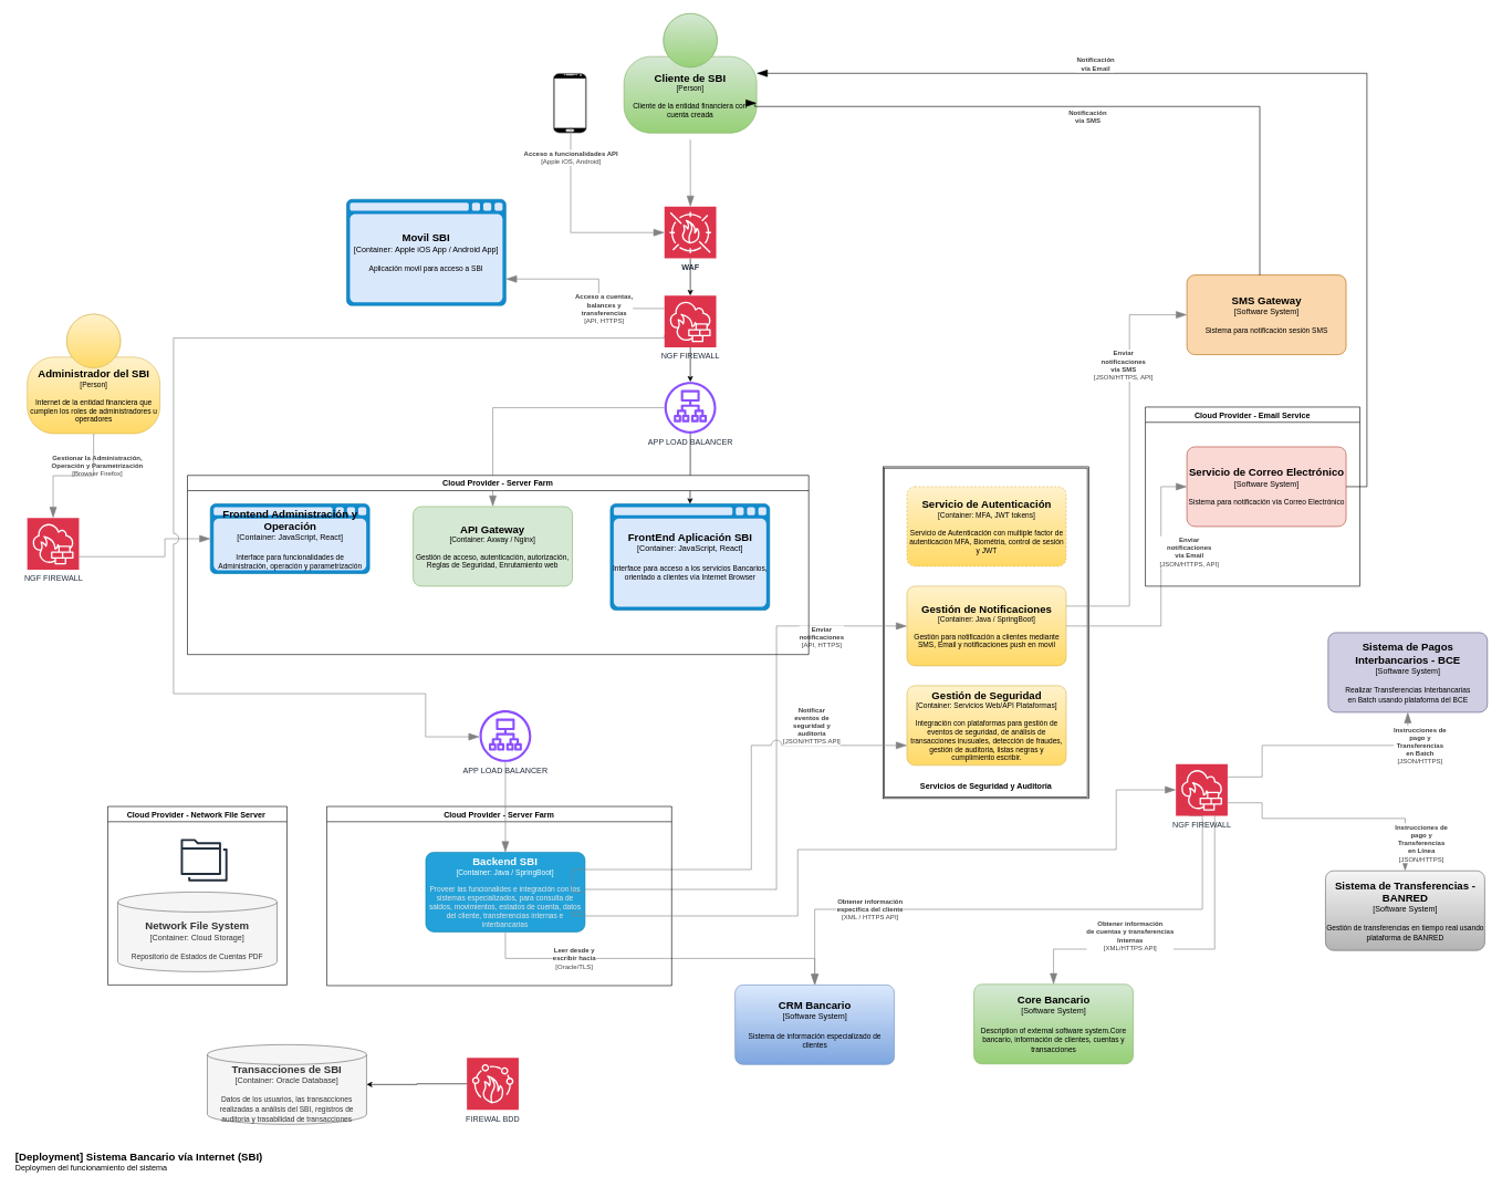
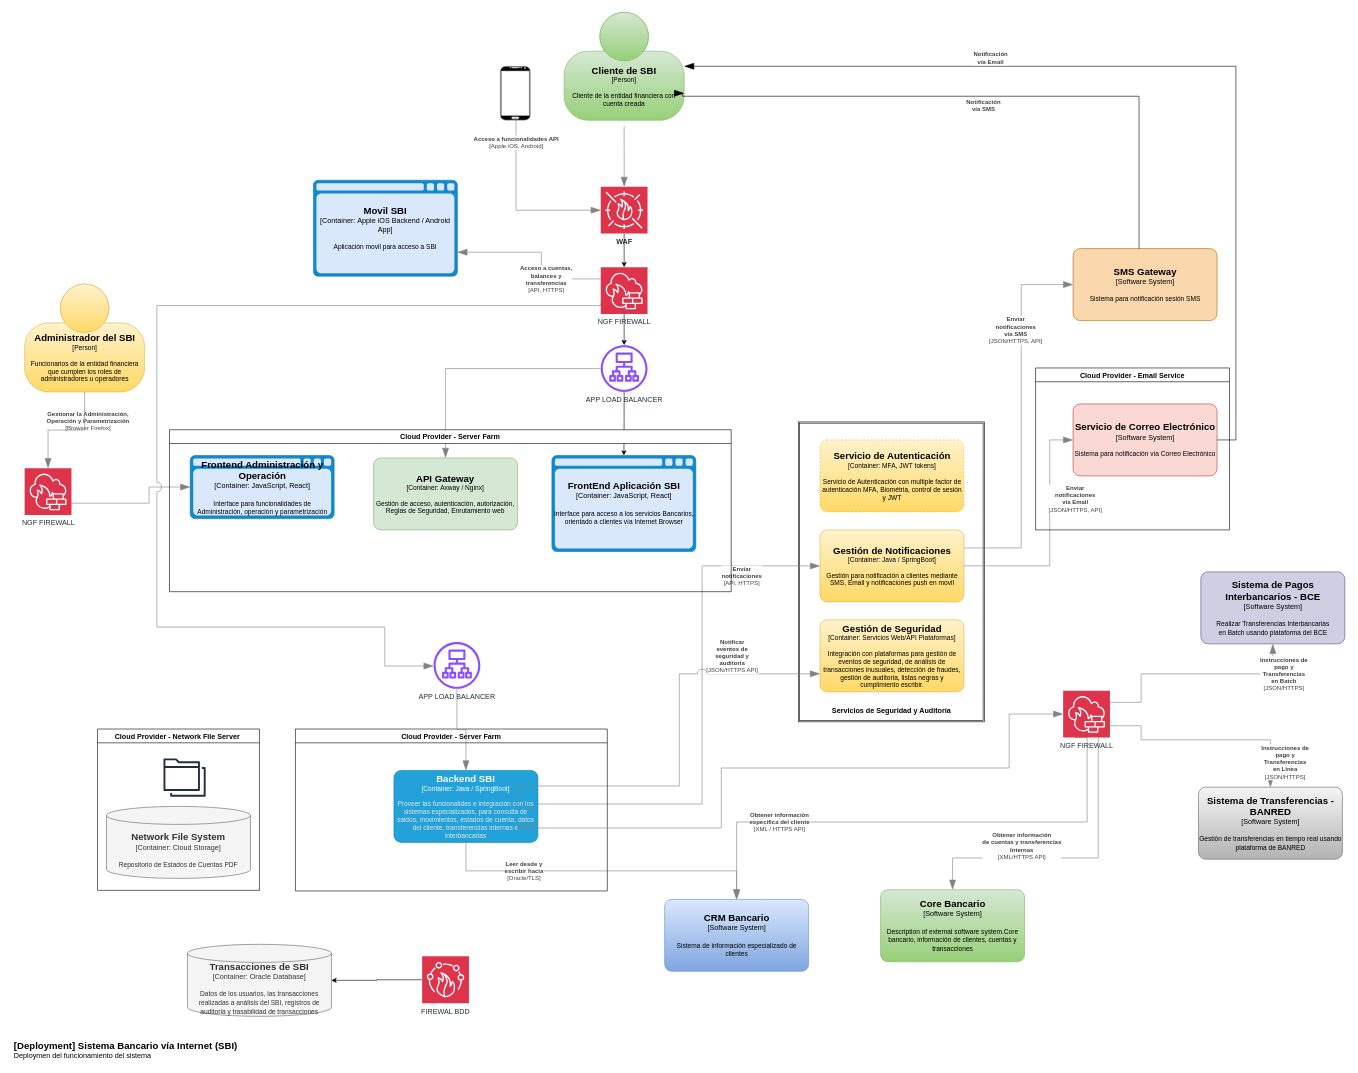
- <mxCell id="33" value="&lt;font style=&quot;font-size: 16px&quot;&gt;&lt;b&gt;Movil SBI&lt;/b&gt;&lt;/font&gt;&lt;div&gt;[Container:&amp;nbsp;Apple iOS App / Android App]&lt;/div&gt;&lt;br&gt;&lt;div&gt;&lt;font style=&quot;font-size: 11px&quot;&gt;&lt;font&gt;Aplicación movil para acceso a SBI&lt;/font&gt;&lt;/font&gt;&lt;/div&gt;" style="shape=mxgraph.c4.webBrowserContainer2;whiteSpace=wrap;html=1;boundedLbl=1;rounded=0;labelBackgroundColor=none;strokeColor=#118ACD;fillColor=#dae8fc;strokeColor=#118ACD;strokeColor2=#0E7DAD;fontSize=12;fontColor=default;align=center;metaEdit=1;points=[[0.5,0,0],[1,0.25,0],[1,0.5,0],[1,0.75,0],[0.5,1,0],[0,0.75,0],[0,0.5,0],[0,0.25,0]];resizable=0;verticalAlign=middle;fontFamily=Helvetica;gradientColor=#7ea6e0;" parent="1" vertex="1"><mxGeometry x="522" y="300" width="240" height="160" as="geometry" /></mxCell>
+ <mxCell id="33" value="&lt;font style=&quot;font-size: 16px&quot;&gt;&lt;b&gt;Movil SBI&lt;/b&gt;&lt;/font&gt;&lt;div&gt;[Container:&amp;nbsp;Apple iOS Backend / Android App]&lt;/div&gt;&lt;br&gt;&lt;div&gt;&lt;font style=&quot;font-size: 11px&quot;&gt;&lt;font&gt;Aplicación movil para acceso a SBI&lt;/font&gt;&lt;/font&gt;&lt;/div&gt;" style="shape=mxgraph.c4.webBrowserContainer2;whiteSpace=wrap;html=1;boundedLbl=1;rounded=0;labelBackgroundColor=none;strokeColor=#118ACD;fillColor=#dae8fc;strokeColor=#118ACD;strokeColor2=#0E7DAD;fontSize=12;fontColor=default;align=center;metaEdit=1;points=[[0.5,0,0],[1,0.25,0],[1,0.5,0],[1,0.75,0],[0.5,1,0],[0,0.75,0],[0,0.5,0],[0,0.25,0]];resizable=0;verticalAlign=middle;fontFamily=Helvetica;gradientColor=#7ea6e0;" parent="1" vertex="1"><mxGeometry x="522" y="300" width="240" height="160" as="geometry" /></mxCell>
- <mxCell id="4" value="&lt;font style=&quot;font-size: 16px&quot;&gt;&lt;b&gt;Administrador del SBI&lt;/b&gt;&lt;/font&gt;&lt;div&gt;[Person]&lt;/div&gt;&lt;br&gt;&lt;div&gt;&lt;font style=&quot;font-size: 11px&quot;&gt;&lt;font&gt;Internet de la entidad financiera que cumplen los roles de administradores u operadores&lt;/font&gt;&lt;/font&gt;&lt;/div&gt;" style="html=1;fontSize=11;dashed=0;whiteSpace=wrap;fillColor=#fff2cc;strokeColor=#d6b656;shape=mxgraph.c4.person2;align=center;metaEdit=1;points=[[0.5,0,0],[1,0.5,0],[1,0.75,0],[0.75,1,0],[0.5,1,0],[0.25,1,0],[0,0.75,0],[0,0.5,0]];resizable=0;gradientColor=#ffd966;fontColor=default;" parent="1" vertex="1"><mxGeometry x="40.54" y="473" width="200" height="180" as="geometry" /></mxCell>
+ <mxCell id="4" value="&lt;font style=&quot;font-size: 16px&quot;&gt;&lt;b&gt;Administrador del SBI&lt;/b&gt;&lt;/font&gt;&lt;div&gt;[Person]&lt;/div&gt;&lt;br&gt;&lt;div&gt;&lt;font style=&quot;font-size: 11px&quot;&gt;&lt;font&gt;Funcionarios de la entidad financiera que cumplen los roles de administradores u operadores&lt;/font&gt;&lt;/font&gt;&lt;/div&gt;" style="html=1;fontSize=11;dashed=0;whiteSpace=wrap;fillColor=#fff2cc;strokeColor=#d6b656;shape=mxgraph.c4.person2;align=center;metaEdit=1;points=[[0.5,0,0],[1,0.5,0],[1,0.75,0],[0.75,1,0],[0.5,1,0],[0.25,1,0],[0,0.75,0],[0,0.5,0]];resizable=0;gradientColor=#ffd966;fontColor=default;" parent="1" vertex="1"><mxGeometry x="40.54" y="473" width="200" height="180" as="geometry" /></mxCell>
- <mxCell id="27" value="&lt;font style=&quot;font-size: 16px&quot;&gt;&lt;b&gt;Backend SBI&lt;/b&gt;&lt;/font&gt;&lt;div&gt;[Container: Java / SpringBoot]&lt;/div&gt;&lt;br&gt;&lt;div&gt;&lt;font style=&quot;font-size: 11px&quot;&gt;&lt;font color=&quot;#E6E6E6&quot;&gt;Proveer las funcionalides e integración con los sistemas especializados, para consulta de saldos, movimientos, estados de cuenta, datos del cliente, transferencias internas e interbancarias&lt;/font&gt;&lt;/div&gt;" style="rounded=1;whiteSpace=wrap;html=1;fontSize=11;labelBackgroundColor=none;fillColor=#23A2D9;fontColor=#ffffff;align=center;arcSize=10;strokeColor=#0E7DAD;metaEdit=1;resizable=0;points=[[0.25,0,0],[0.5,0,0],[0.75,0,0],[1,0.25,0],[1,0.5,0],[1,0.75,0],[0.75,1,0],[0.5,1,0],[0.25,1,0],[0,0.75,0],[0,0.5,0],[0,0.25,0]];container=0;" parent="1" vertex="1"><mxGeometry x="641.27" y="1284" width="240" height="120" as="geometry" /></mxCell>
+ <mxCell id="27" value="&lt;font style=&quot;font-size: 16px&quot;&gt;&lt;b&gt;Backend SBI&lt;/b&gt;&lt;/font&gt;&lt;div&gt;[Container: Java / SpringBoot]&lt;/div&gt;&lt;br&gt;&lt;div&gt;&lt;font style=&quot;font-size: 11px&quot;&gt;&lt;font color=&quot;#E6E6E6&quot;&gt;Proveer las funcionalides e integración con los sistemas especializados, para consulta de saldos, movimientos, estados de cuenta, datos del cliente, transferencias internas e interbancarias&lt;/font&gt;&lt;/div&gt;" style="rounded=1;whiteSpace=wrap;html=1;fontSize=11;labelBackgroundColor=none;fillColor=#23A2D9;fontColor=#ffffff;align=center;arcSize=10;strokeColor=#0E7DAD;metaEdit=1;resizable=0;points=[[0.25,0,0],[0.5,0,0],[0.75,0,0],[1,0.25,0],[1,0.5,0],[1,0.75,0],[0.75,1,0],[0.5,1,0],[0.25,1,0],[0,0.75,0],[0,0.5,0],[0,0.25,0]];container=0;" parent="1" vertex="1"><mxGeometry x="656.27" y="1284" width="240" height="120" as="geometry" /></mxCell>
- <mxCell id="8" value="&lt;font style=&quot;font-size: 16px&quot;&gt;&lt;b&gt;CRM Bancario&lt;/b&gt;&lt;/font&gt;&lt;div&gt;[Software System]&lt;/div&gt;&lt;br&gt;&lt;div&gt;&lt;font style=&quot;font-size: 11px&quot;&gt;&lt;font&gt;Sistema de información especializado de clientes&lt;/font&gt;&lt;/font&gt;&lt;/div&gt;" style="rounded=1;whiteSpace=wrap;html=1;labelBackgroundColor=none;fillColor=#dae8fc;align=center;arcSize=10;strokeColor=#6c8ebf;metaEdit=1;resizable=0;points=[[0.25,0,0],[0.5,0,0],[0.75,0,0],[1,0.25,0],[1,0.5,0],[1,0.75,0],[0.75,1,0],[0.5,1,0],[0.25,1,0],[0,0.75,0],[0,0.5,0],[0,0.25,0]];gradientColor=#7ea6e0;fontColor=default;" parent="1" vertex="1"><mxGeometry x="1107.58" y="1484" width="240" height="120" as="geometry" /></mxCell>
+ <mxCell id="8" value="&lt;font style=&quot;font-size: 16px&quot;&gt;&lt;b&gt;CRM Bancario&lt;/b&gt;&lt;/font&gt;&lt;div&gt;[Software System]&lt;/div&gt;&lt;br&gt;&lt;div&gt;&lt;font style=&quot;font-size: 11px&quot;&gt;&lt;font&gt;Sistema de información especializado de clientes&lt;/font&gt;&lt;/font&gt;&lt;/div&gt;" style="rounded=1;whiteSpace=wrap;html=1;labelBackgroundColor=none;fillColor=#dae8fc;align=center;arcSize=10;strokeColor=#6c8ebf;metaEdit=1;resizable=0;points=[[0.25,0,0],[0.5,0,0],[0.75,0,0],[1,0.25,0],[1,0.5,0],[1,0.75,0],[0.75,1,0],[0.5,1,0],[0.25,1,0],[0,0.75,0],[0,0.5,0],[0,0.25,0]];gradientColor=#7ea6e0;fontColor=default;" parent="1" vertex="1"><mxGeometry x="1107.58" y="1499" width="240" height="120" as="geometry" /></mxCell>
